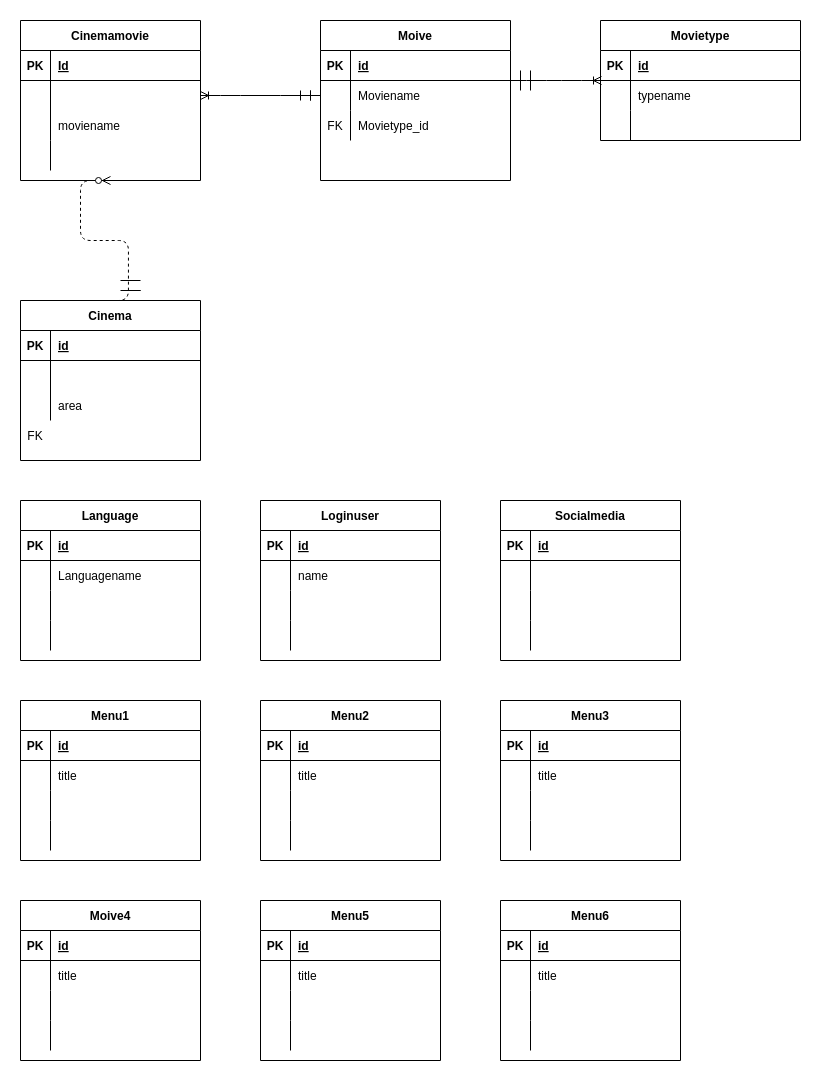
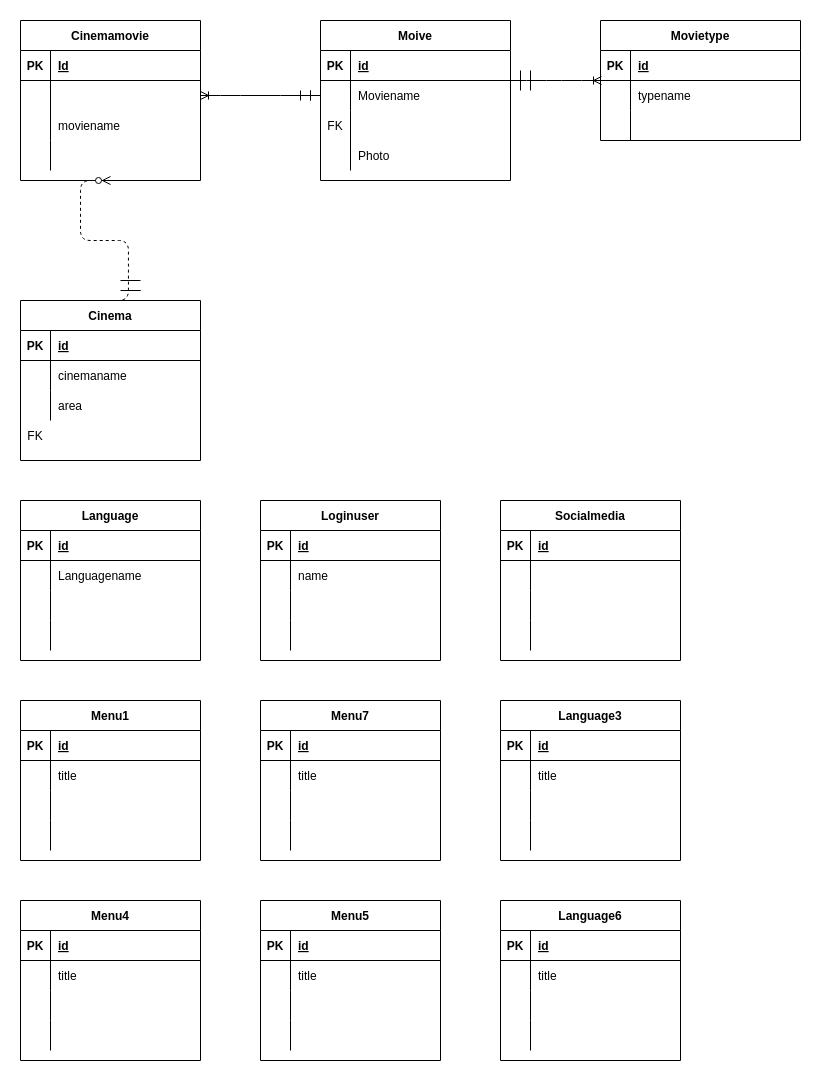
- <mxCell id="11" value="Movietype_id" style="shape=partialRectangle;connectable=0;fillColor=none;top=0;left=0;bottom=0;right=0;align=left;spacingLeft=6;overflow=hidden;" vertex="1" parent="9"><mxGeometry x="30" width="160" height="30" as="geometry" /></mxCell>
+ <mxCell id="14" value="Photo" style="shape=partialRectangle;connectable=0;fillColor=none;top=0;left=0;bottom=0;right=0;align=left;spacingLeft=6;overflow=hidden;" vertex="1" parent="12"><mxGeometry x="30" width="160" height="30" as="geometry" /></mxCell>
+ <mxCell id="21" value="cinemaname" style="shape=partialRectangle;connectable=0;fillColor=none;top=0;left=0;bottom=0;right=0;align=left;spacingLeft=6;overflow=hidden;" vertex="1" parent="19"><mxGeometry x="30" width="150" height="30" as="geometry" /></mxCell>
- <mxCell id="136" value="Menu2" style="shape=table;startSize=30;container=1;collapsible=1;childLayout=tableLayout;fixedRows=1;rowLines=0;fontStyle=1;align=center;resizeLast=1;" vertex="1" parent="1"><mxGeometry x="260" y="700" width="180" height="160" as="geometry" /></mxCell>
+ <mxCell id="136" value="Menu7" style="shape=table;startSize=30;container=1;collapsible=1;childLayout=tableLayout;fixedRows=1;rowLines=0;fontStyle=1;align=center;resizeLast=1;" vertex="1" parent="1"><mxGeometry x="260" y="700" width="180" height="160" as="geometry" /></mxCell>
- <mxCell id="123" value="Menu3" style="shape=table;startSize=30;container=1;collapsible=1;childLayout=tableLayout;fixedRows=1;rowLines=0;fontStyle=1;align=center;resizeLast=1;" vertex="1" parent="1"><mxGeometry x="500" y="700" width="180" height="160" as="geometry" /></mxCell>
+ <mxCell id="123" value="Language3" style="shape=table;startSize=30;container=1;collapsible=1;childLayout=tableLayout;fixedRows=1;rowLines=0;fontStyle=1;align=center;resizeLast=1;" vertex="1" parent="1"><mxGeometry x="500" y="700" width="180" height="160" as="geometry" /></mxCell>
- <mxCell id="162" value="Moive4" style="shape=table;startSize=30;container=1;collapsible=1;childLayout=tableLayout;fixedRows=1;rowLines=0;fontStyle=1;align=center;resizeLast=1;" vertex="1" parent="1"><mxGeometry x="20" y="900" width="180" height="160" as="geometry" /></mxCell>
+ <mxCell id="162" value="Menu4" style="shape=table;startSize=30;container=1;collapsible=1;childLayout=tableLayout;fixedRows=1;rowLines=0;fontStyle=1;align=center;resizeLast=1;" vertex="1" parent="1"><mxGeometry x="20" y="900" width="180" height="160" as="geometry" /></mxCell>
- <mxCell id="97" value="Menu6" style="shape=table;startSize=30;container=1;collapsible=1;childLayout=tableLayout;fixedRows=1;rowLines=0;fontStyle=1;align=center;resizeLast=1;" vertex="1" parent="1"><mxGeometry x="500" y="900" width="180" height="160" as="geometry" /></mxCell>
+ <mxCell id="97" value="Language6" style="shape=table;startSize=30;container=1;collapsible=1;childLayout=tableLayout;fixedRows=1;rowLines=0;fontStyle=1;align=center;resizeLast=1;" vertex="1" parent="1"><mxGeometry x="500" y="900" width="180" height="160" as="geometry" /></mxCell>
